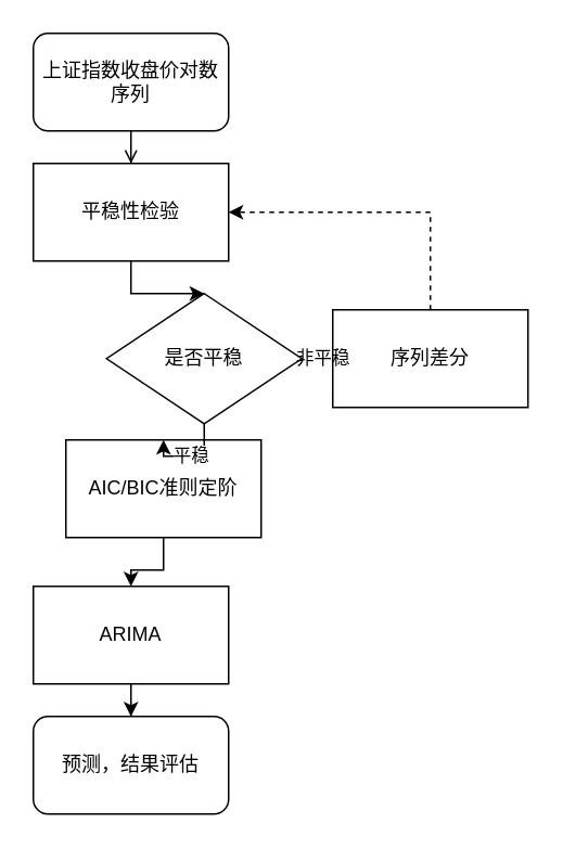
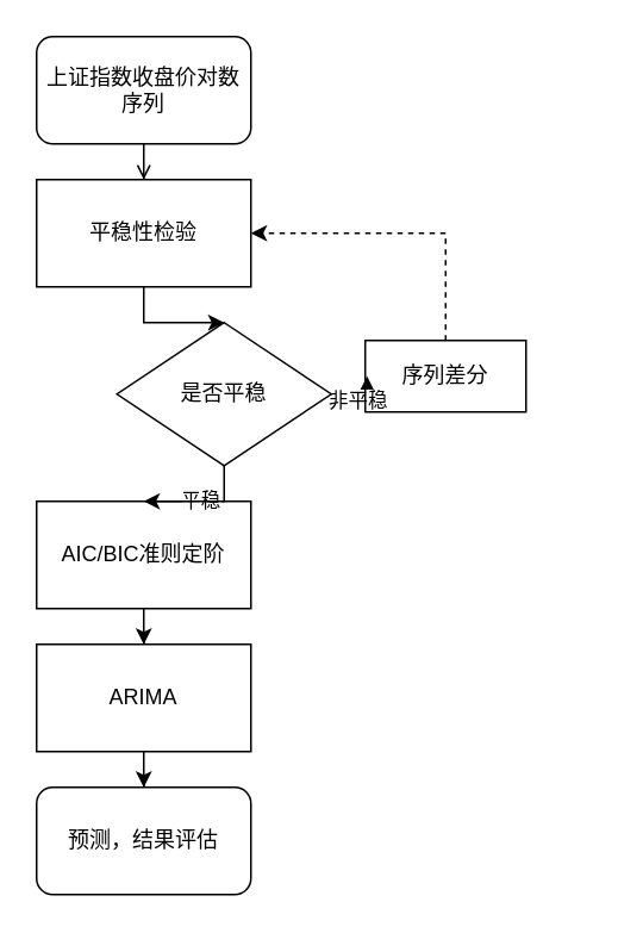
- <mxCell id="16" value="序列差分" style="rounded=0;whiteSpace=wrap;html=1;fillColor=none;" vertex="1" parent="1"><mxGeometry x="204" y="190" width="120" height="60" as="geometry" /></mxCell>
+ <mxCell id="16" value="序列差分" style="rounded=0;whiteSpace=wrap;html=1;fillColor=none;" vertex="1" parent="1"><mxGeometry x="204" y="190" width="90" height="40" as="geometry" /></mxCell>
- <mxCell id="11" value="AIC/BIC准则定阶" style="rounded=0;whiteSpace=wrap;html=1;fillColor=none;" vertex="1" parent="1"><mxGeometry x="40" y="270" width="120" height="60" as="geometry" /></mxCell>
+ <mxCell id="11" value="AIC/BIC准则定阶" style="rounded=0;whiteSpace=wrap;html=1;fillColor=none;" vertex="1" parent="1"><mxGeometry x="20" y="280" width="120" height="60" as="geometry" /></mxCell>
